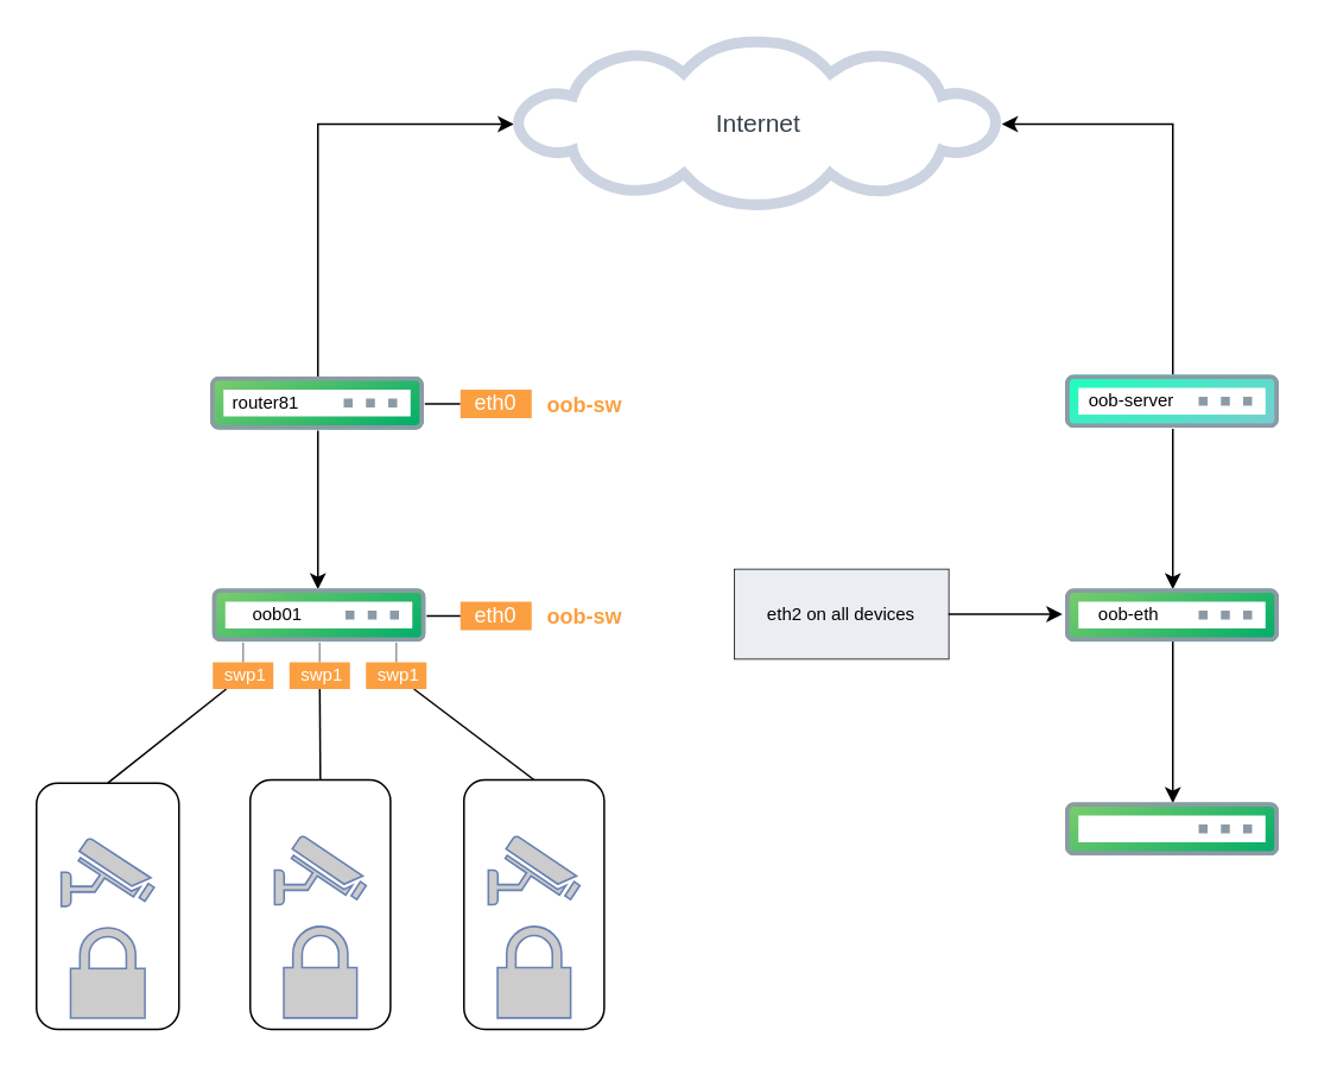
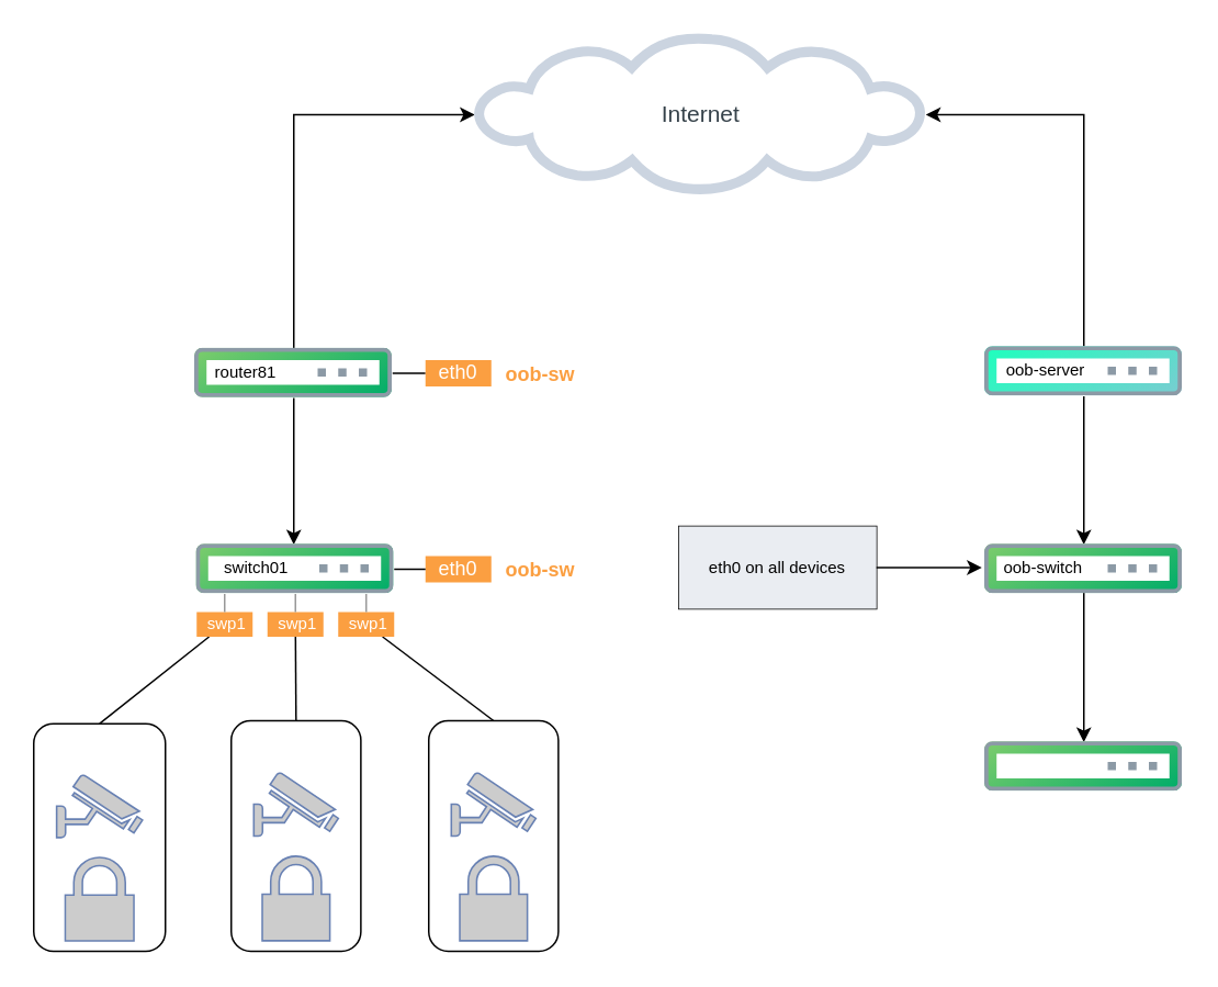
- <mxCell id="26" value="&lt;font style=&quot;font-size: 10px;&quot;&gt;oob01&lt;/font&gt;" style="text;html=1;strokeColor=none;fillColor=none;align=center;verticalAlign=middle;whiteSpace=wrap;rounded=0;fontSize=10;" vertex="1" parent="24"><mxGeometry y="4" width="75" height="20" as="geometry" /></mxCell>
+ <mxCell id="26" value="&lt;font style=&quot;font-size: 10px;&quot;&gt;switch01&lt;/font&gt;" style="text;html=1;strokeColor=none;fillColor=none;align=center;verticalAlign=middle;whiteSpace=wrap;rounded=0;fontSize=10;" vertex="1" parent="24"><mxGeometry y="4" width="75" height="20" as="geometry" /></mxCell>
- <mxCell id="11" value="eth2 on all devices" style="text;html=1;strokeColor=none;fillColor=none;align=center;verticalAlign=middle;whiteSpace=wrap;rounded=0;fontSize=10;" vertex="1" parent="8"><mxGeometry width="120" height="50" as="geometry" /></mxCell>
+ <mxCell id="11" value="eth0 on all devices" style="text;html=1;strokeColor=none;fillColor=none;align=center;verticalAlign=middle;whiteSpace=wrap;rounded=0;fontSize=10;" vertex="1" parent="8"><mxGeometry width="120" height="50" as="geometry" /></mxCell>
- <mxCell id="15" value="&lt;font style=&quot;font-size: 10px;&quot;&gt;oob-eth&lt;/font&gt;" style="text;html=1;strokeColor=none;fillColor=none;align=center;verticalAlign=middle;whiteSpace=wrap;rounded=0;fontSize=10;" vertex="1" parent="13"><mxGeometry y="4" width="75" height="20" as="geometry" /></mxCell>
+ <mxCell id="15" value="&lt;font style=&quot;font-size: 10px;&quot;&gt;oob-switch&lt;/font&gt;" style="text;html=1;strokeColor=none;fillColor=none;align=center;verticalAlign=middle;whiteSpace=wrap;rounded=0;fontSize=10;" vertex="1" parent="13"><mxGeometry y="4" width="75" height="20" as="geometry" /></mxCell>
